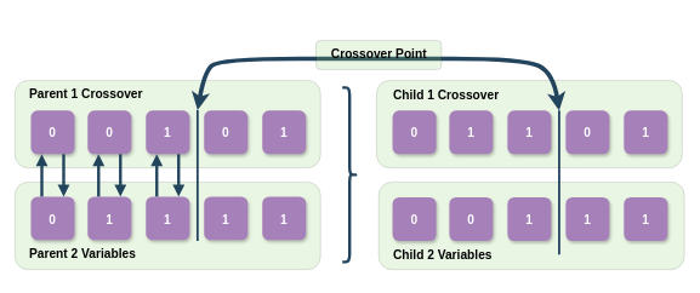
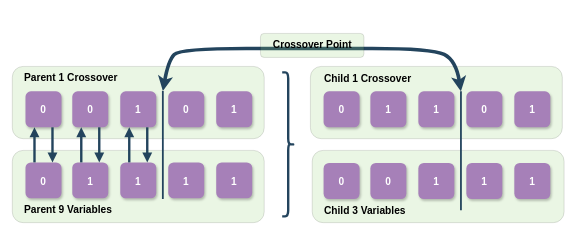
- <mxCell id="38" value="&lt;b&gt;Parent 2 Variables&lt;/b&gt;" style="rounded=0;whiteSpace=wrap;html=1;fontSize=17;strokeColor=none;strokeWidth=3;fillColor=none;align=left;" parent="2" vertex="1"><mxGeometry x="18" y="300" width="210" height="60" as="geometry" /></mxCell>
+ <mxCell id="38" value="&lt;b&gt;Parent 9 Variables&lt;/b&gt;" style="rounded=0;whiteSpace=wrap;html=1;fontSize=17;strokeColor=none;strokeWidth=3;fillColor=none;align=left;" parent="2" vertex="1"><mxGeometry x="18" y="300" width="210" height="60" as="geometry" /></mxCell>
- <mxCell id="40" value="&lt;b&gt;Child 2 Variables&lt;/b&gt;" style="rounded=0;whiteSpace=wrap;html=1;fontSize=17;strokeColor=none;strokeWidth=3;fillColor=none;align=left;" parent="2" vertex="1"><mxGeometry x="518" y="301" width="210" height="60" as="geometry" /></mxCell>
+ <mxCell id="40" value="&lt;b&gt;Child 3 Variables&lt;/b&gt;" style="rounded=0;whiteSpace=wrap;html=1;fontSize=17;strokeColor=none;strokeWidth=3;fillColor=none;align=left;" parent="2" vertex="1"><mxGeometry x="518" y="301" width="210" height="60" as="geometry" /></mxCell>
